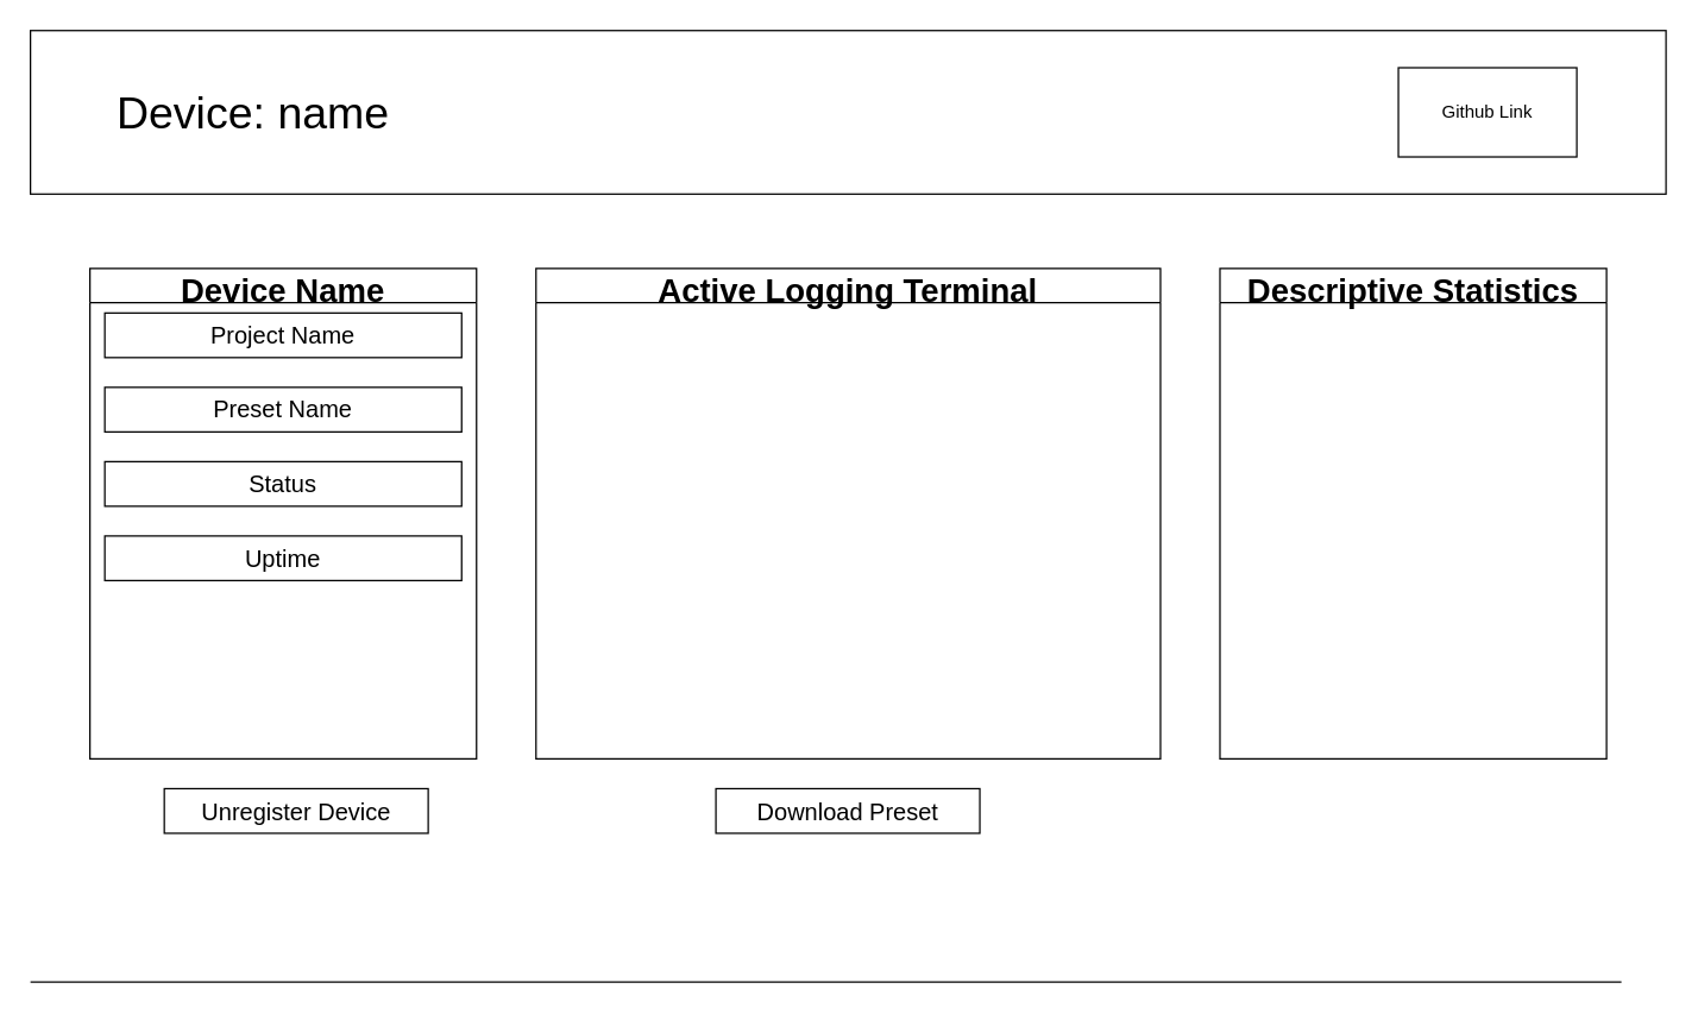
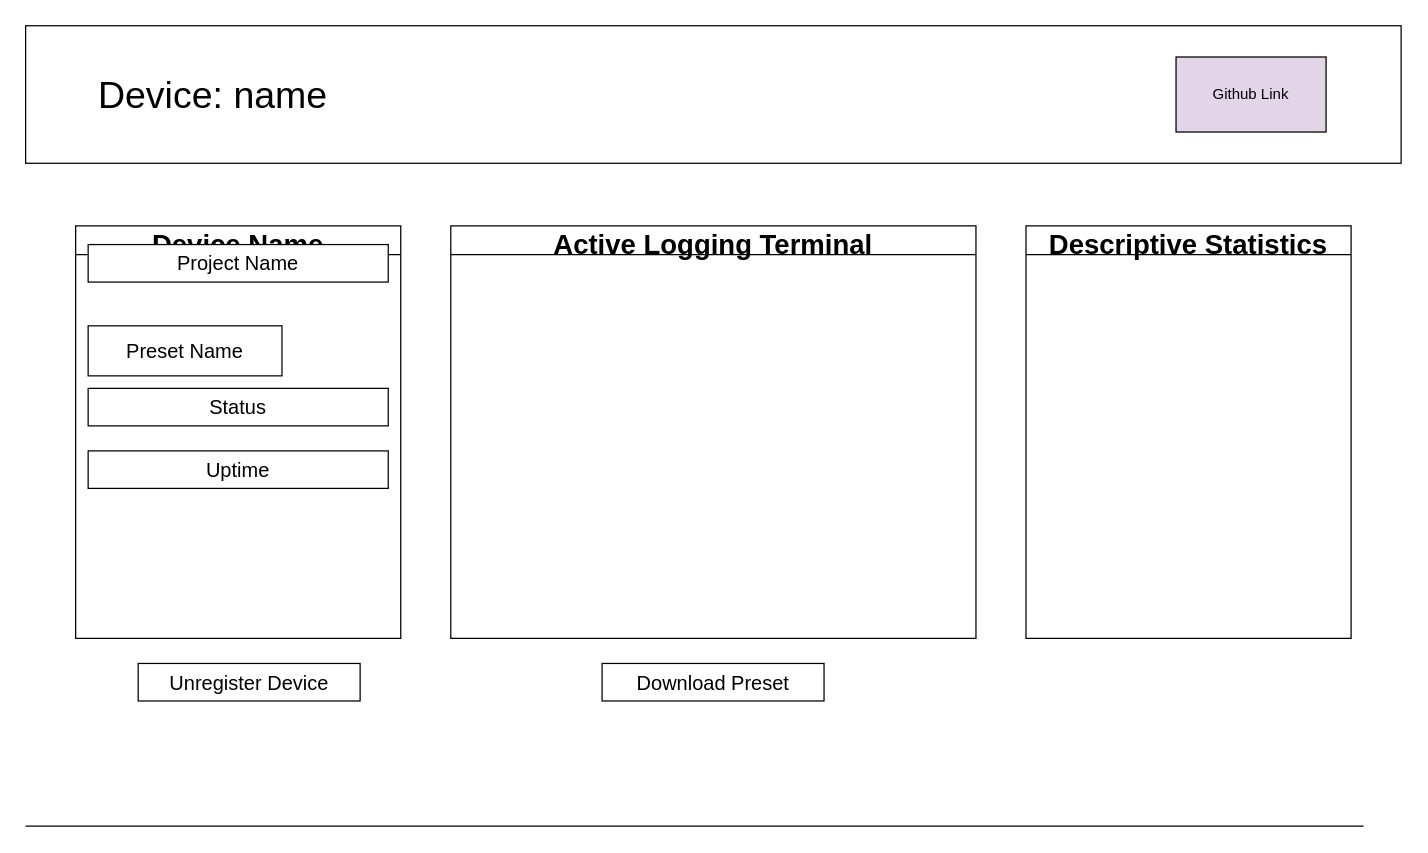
- <mxCell id="12" value="Github Link&lt;br&gt;" style="rounded=0;whiteSpace=wrap;html=1;fontSize=12;" parent="1" vertex="1"><mxGeometry x="940" y="45" width="120" height="60" as="geometry" /></mxCell>
+ <mxCell id="12" value="Github Link&lt;br&gt;" style="rounded=0;whiteSpace=wrap;html=1;fontSize=12;fillColor=#e1d5e7;" parent="1" vertex="1"><mxGeometry x="940" y="45" width="120" height="60" as="geometry" /></mxCell>
- <mxCell id="5" value="Project Name" style="rounded=0;whiteSpace=wrap;html=1;fontSize=16;" parent="4" vertex="1"><mxGeometry x="10" y="30" width="240" height="30" as="geometry" /></mxCell>
+ <mxCell id="5" value="Project Name" style="rounded=0;whiteSpace=wrap;html=1;fontSize=16;" parent="4" vertex="1"><mxGeometry x="10" y="15" width="240" height="30" as="geometry" /></mxCell>
- <mxCell id="7" value="Preset Name" style="rounded=0;whiteSpace=wrap;html=1;fontSize=16;" parent="4" vertex="1"><mxGeometry x="10" y="80" width="240" height="30" as="geometry" /></mxCell>
+ <mxCell id="7" value="Preset Name" style="rounded=0;whiteSpace=wrap;html=1;fontSize=16;" parent="4" vertex="1"><mxGeometry x="10" y="80" width="155" height="40" as="geometry" /></mxCell>
